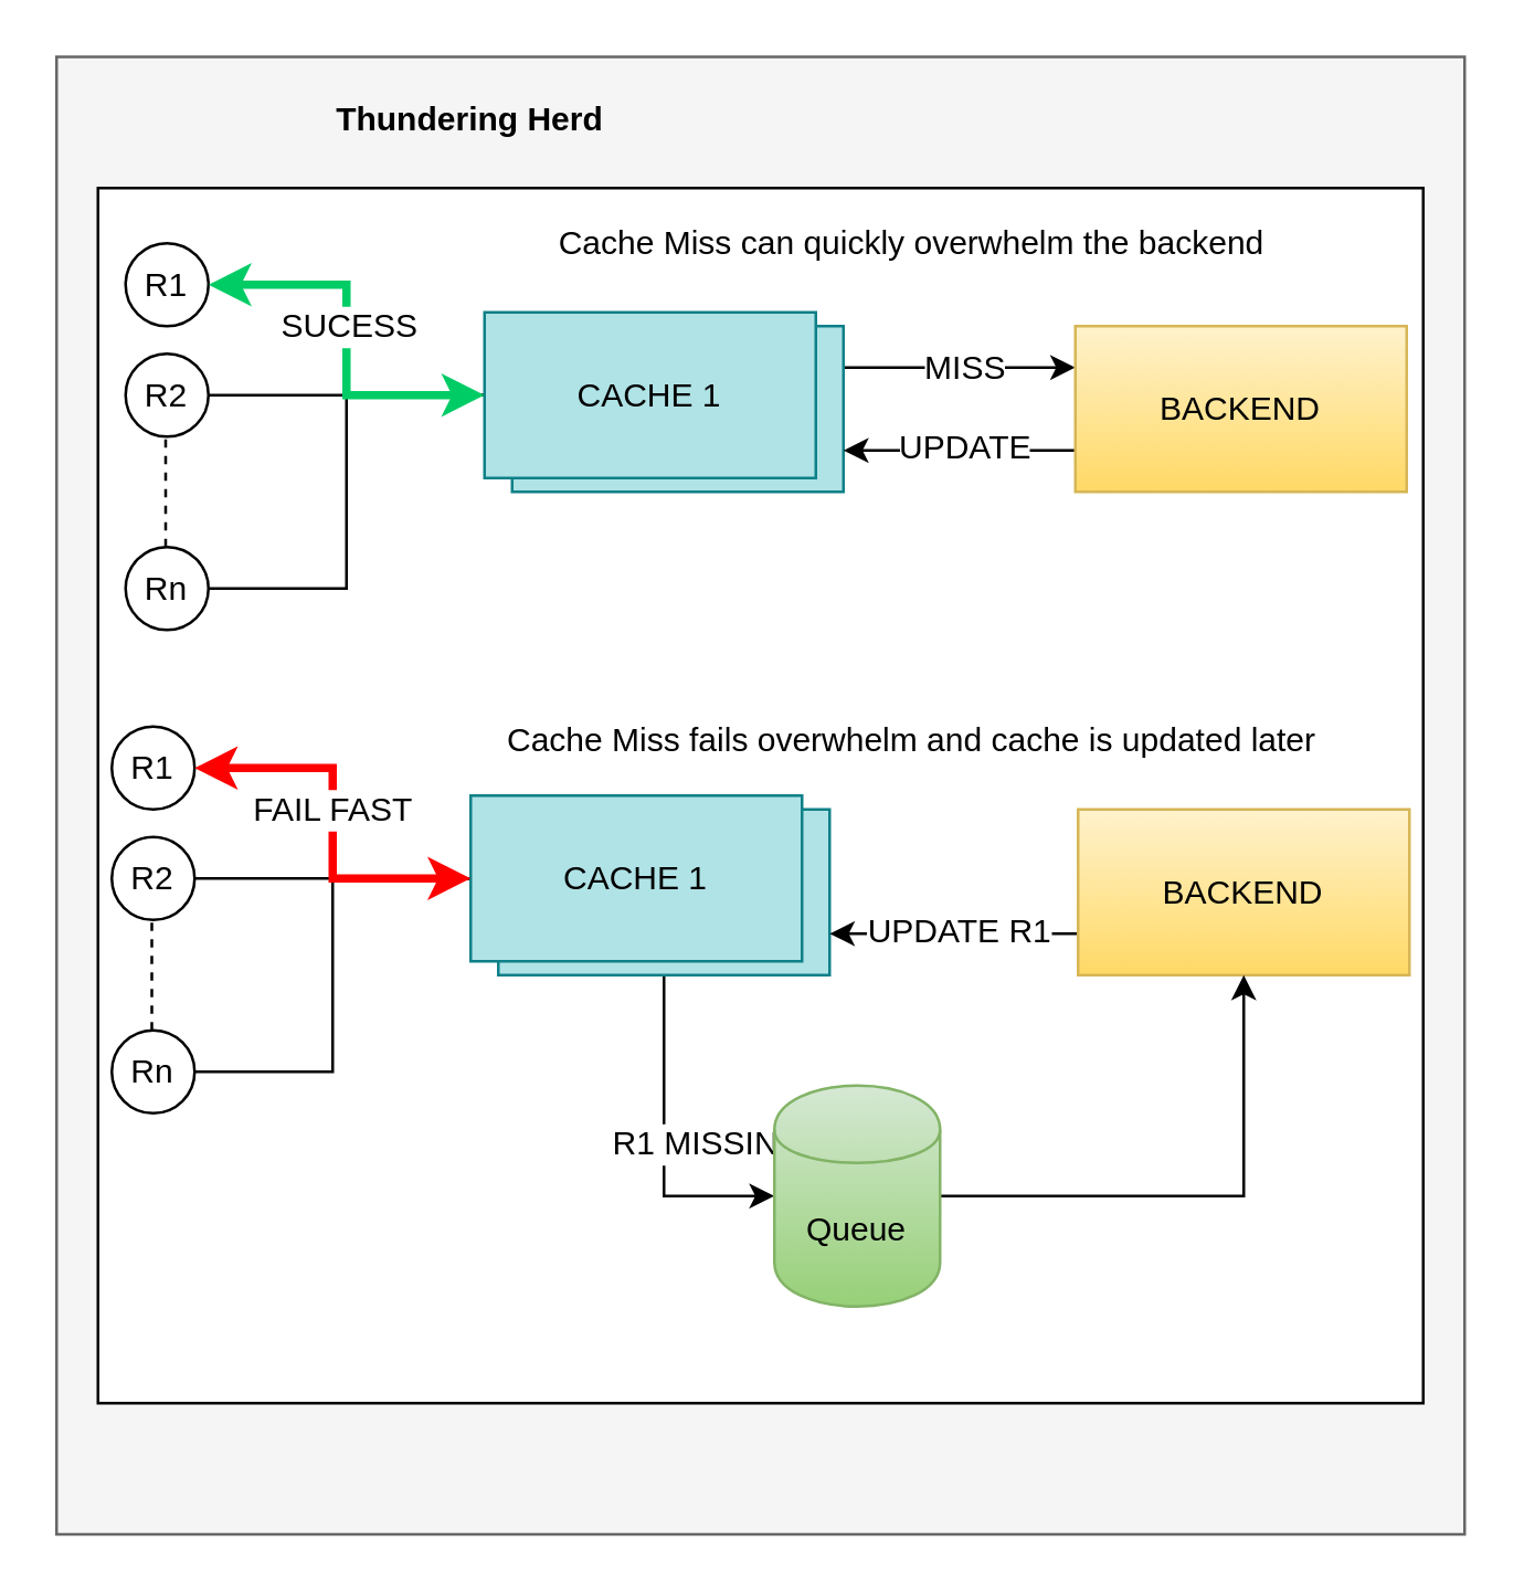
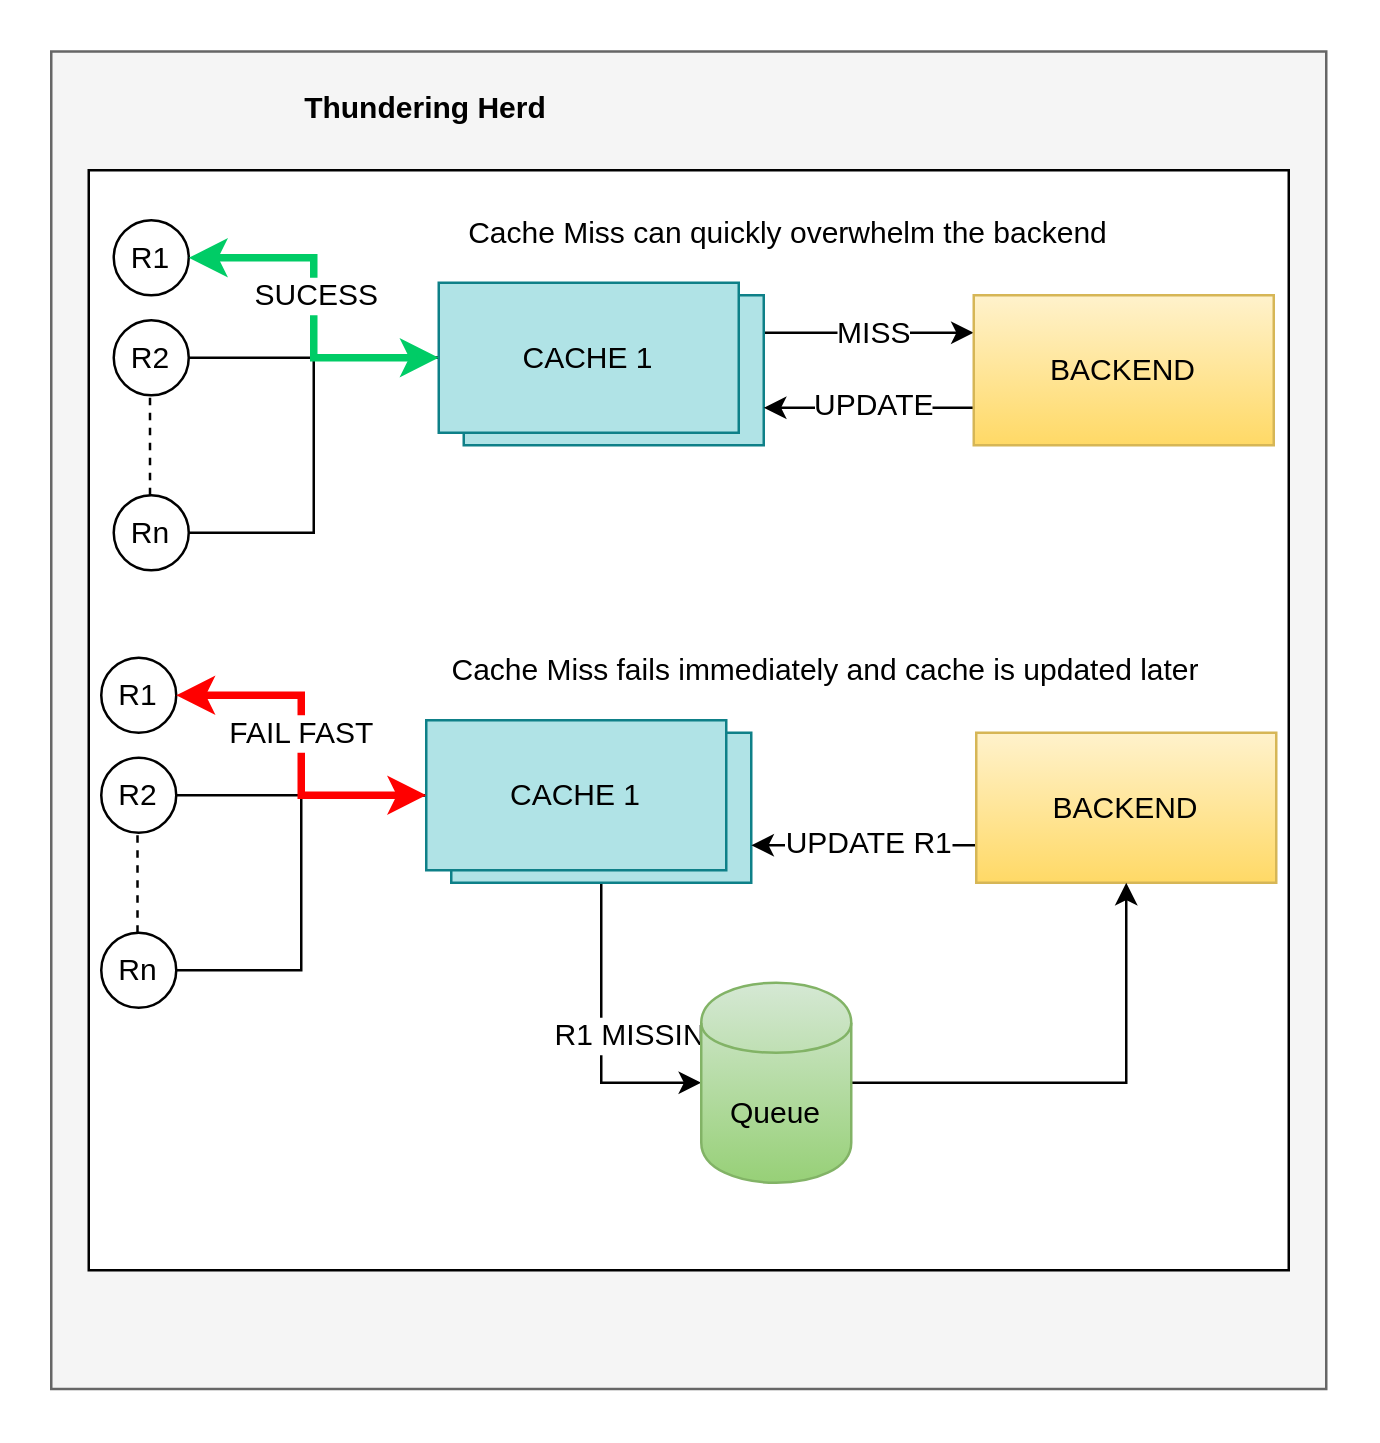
- <mxCell id="16" value="Cache Miss can quickly overwhelm the backend" style="text;html=1;strokeColor=none;fillColor=none;align=center;verticalAlign=middle;whiteSpace=wrap;rounded=0;" parent="1" vertex="1"><mxGeometry x="170" y="77.5" width="320" height="20" as="geometry" /></mxCell>
+ <mxCell id="16" value="Cache Miss can quickly overwhelm the backend" style="text;html=1;strokeColor=none;fillColor=none;align=center;verticalAlign=middle;whiteSpace=wrap;rounded=0;" parent="1" vertex="1"><mxGeometry x="155" y="82.5" width="320" height="20" as="geometry" /></mxCell>
- <mxCell id="30" value="Cache Miss fails overwhelm and cache is updated later" style="text;html=1;strokeColor=none;fillColor=none;align=center;verticalAlign=middle;whiteSpace=wrap;rounded=0;" parent="1" vertex="1"><mxGeometry x="170" y="257.5" width="320" height="20" as="geometry" /></mxCell>
+ <mxCell id="30" value="Cache Miss fails immediately and cache is updated later" style="text;html=1;strokeColor=none;fillColor=none;align=center;verticalAlign=middle;whiteSpace=wrap;rounded=0;" parent="1" vertex="1"><mxGeometry x="170" y="257.5" width="320" height="20" as="geometry" /></mxCell>
